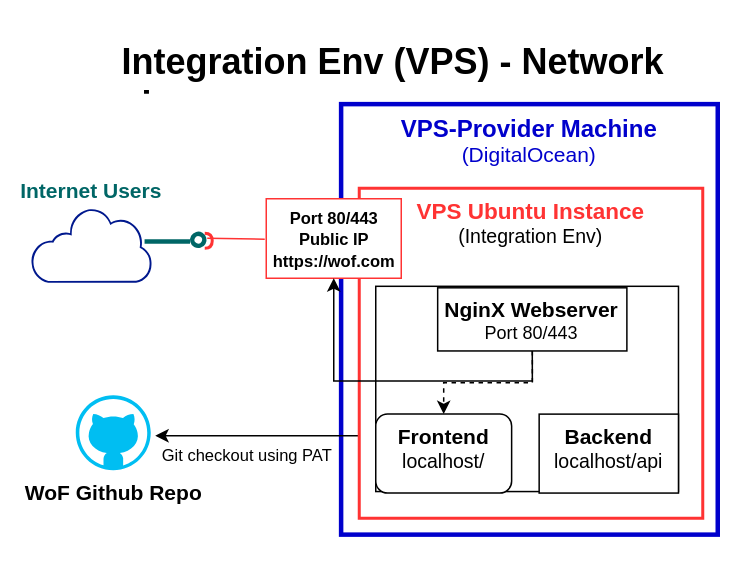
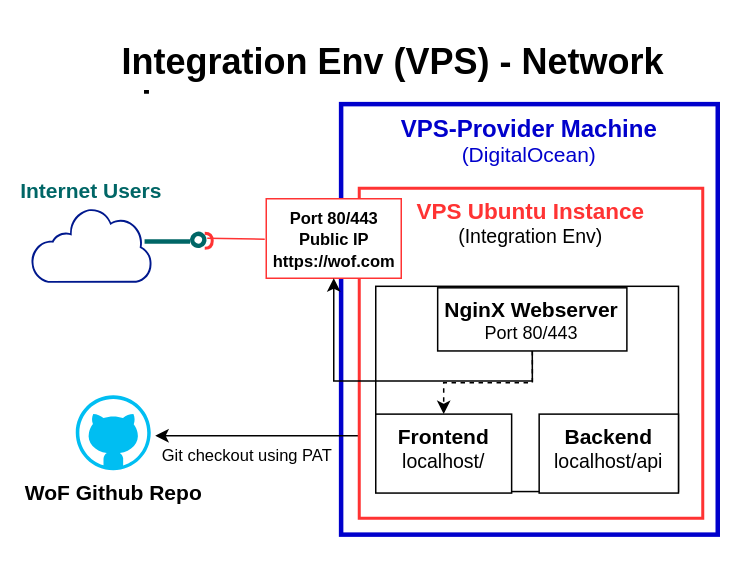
- <mxCell id="22" value="&lt;b&gt;&lt;font style=&quot;font-size: 14px;&quot;&gt;Frontend&lt;/font&gt;&lt;/b&gt;&lt;div&gt;&lt;font style=&quot;font-size: 13px;&quot;&gt;localhost/&lt;/font&gt;&lt;/div&gt;" style="whiteSpace=wrap;html=1;verticalAlign=top;container=0;rounded=1;" parent="17" vertex="1"><mxGeometry y="85.209" width="90.59" height="52.631" as="geometry" /></mxCell>
+ <mxCell id="22" value="&lt;b&gt;&lt;font style=&quot;font-size: 14px;&quot;&gt;Frontend&lt;/font&gt;&lt;/b&gt;&lt;div&gt;&lt;font style=&quot;font-size: 13px;&quot;&gt;localhost/&lt;/font&gt;&lt;/div&gt;" style="rounded=0;whiteSpace=wrap;html=1;verticalAlign=top;container=0;" parent="17" vertex="1"><mxGeometry y="85.209" width="90.59" height="52.631" as="geometry" /></mxCell>
